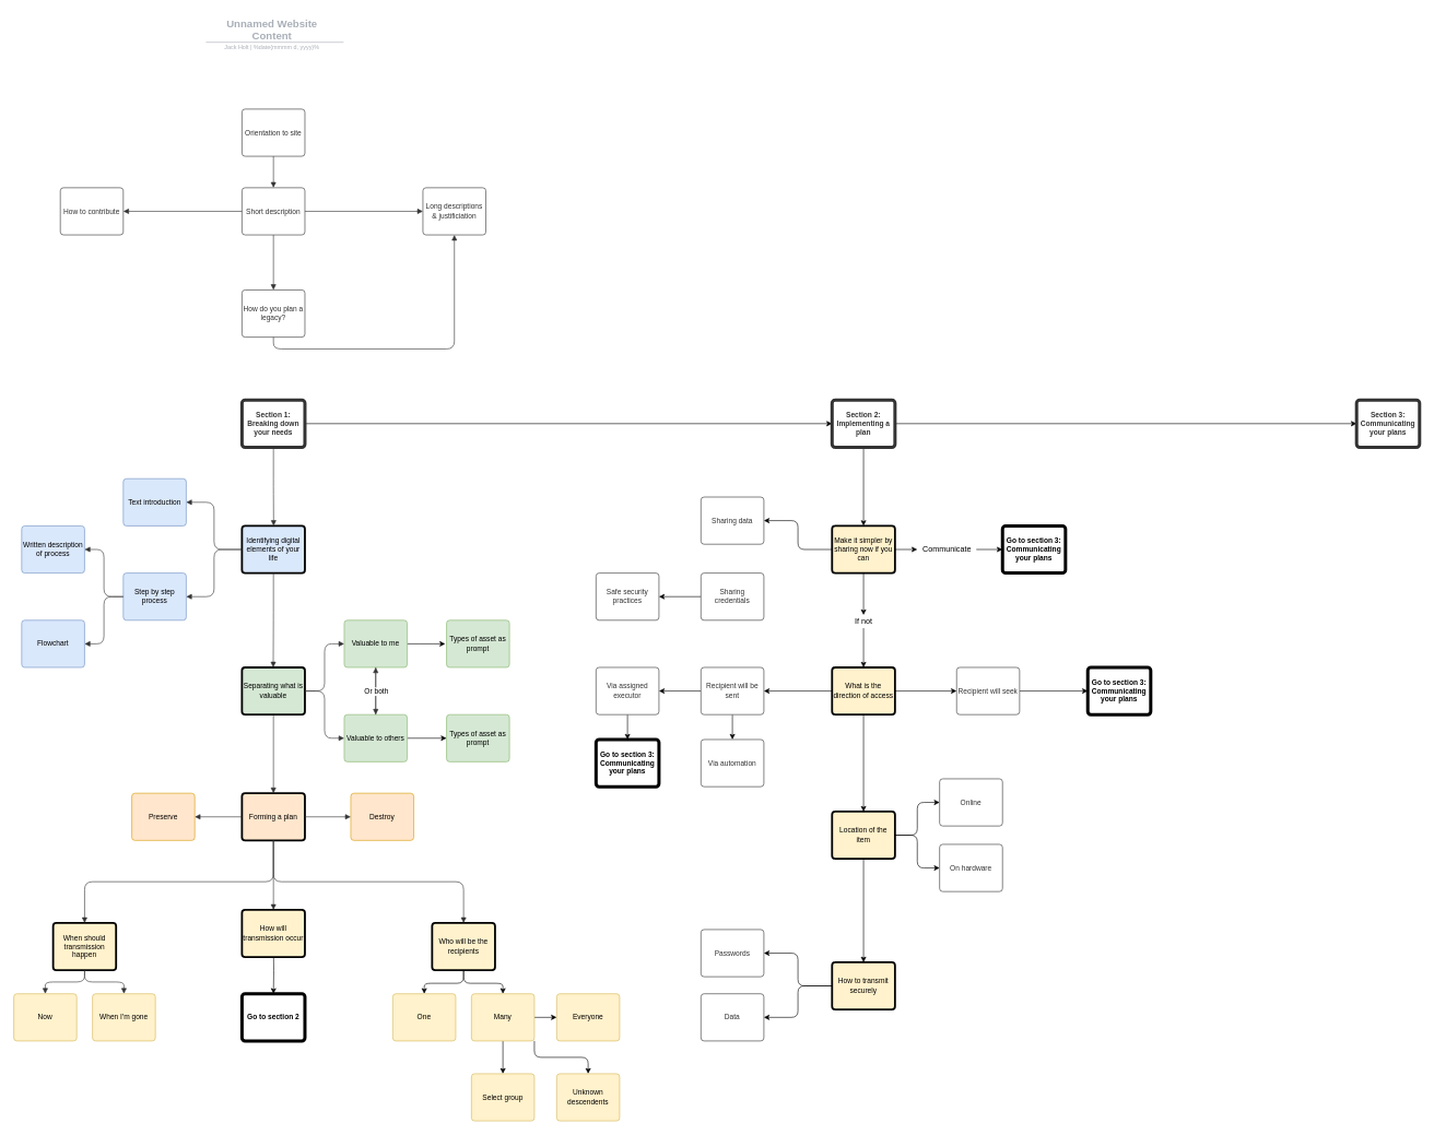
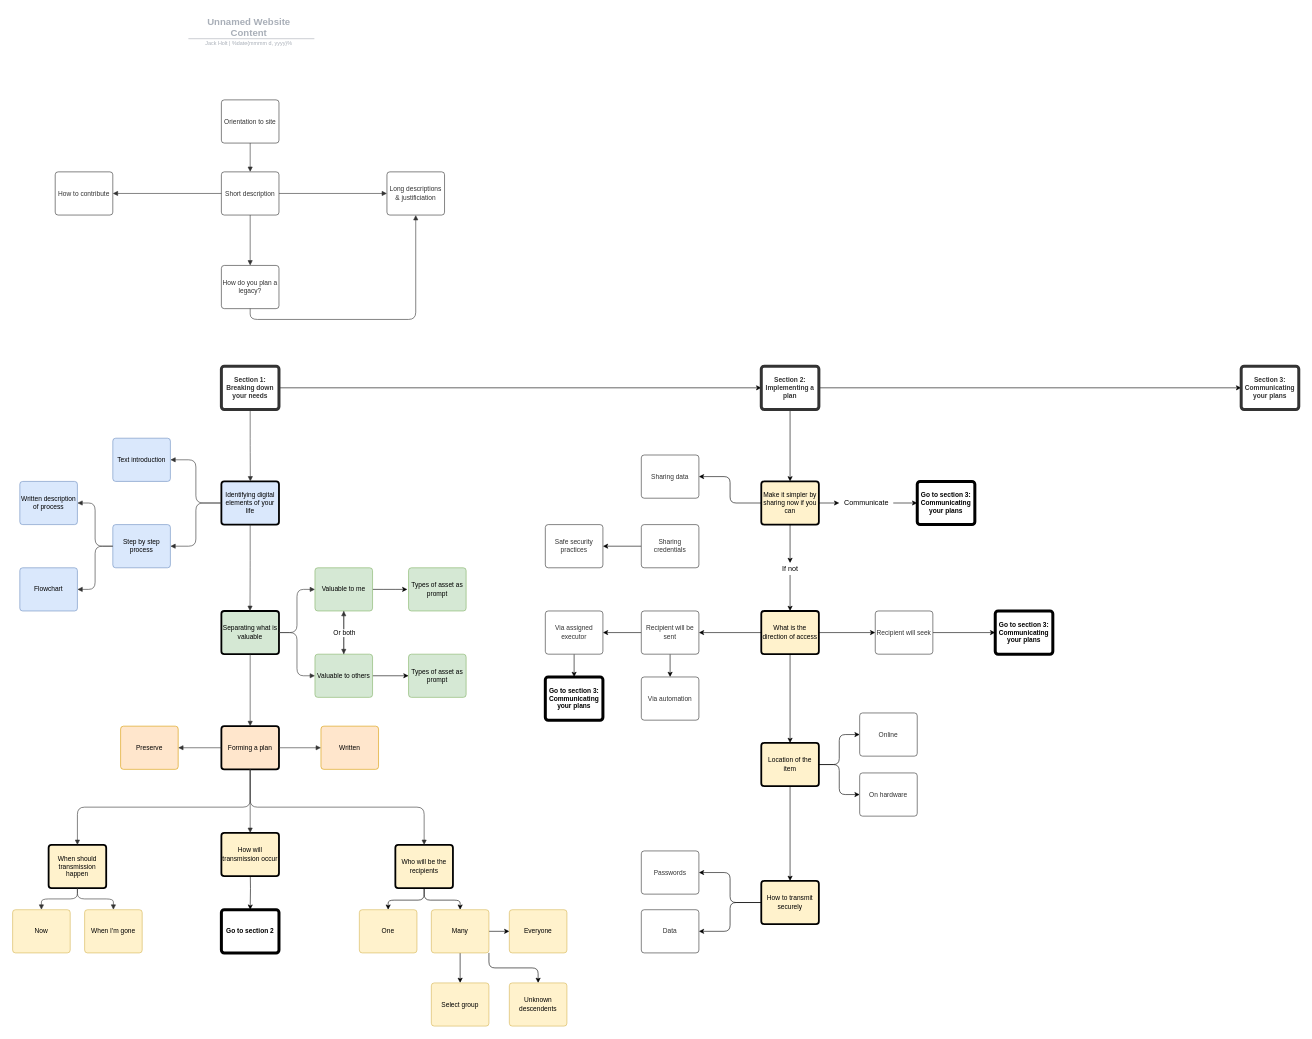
- <mxCell id="49" value="Destroy" style="html=1;whiteSpace=wrap;;fontSize=11;align=center;spacing=3;strokeColor=#d79b00;strokeOpacity=100;fillOpacity=100;rounded=1;absoluteArcSize=1;arcSize=9.6;fillColor=#ffe6cc;" vertex="1" parent="1"><mxGeometry x="534" y="1210" width="96" height="72" as="geometry" /></mxCell>
+ <mxCell id="49" value="Written" style="html=1;whiteSpace=wrap;;fontSize=11;align=center;spacing=3;strokeColor=#d79b00;strokeOpacity=100;fillOpacity=100;rounded=1;absoluteArcSize=1;arcSize=9.6;fillColor=#ffe6cc;" vertex="1" parent="1"><mxGeometry x="534" y="1210" width="96" height="72" as="geometry" /></mxCell>
